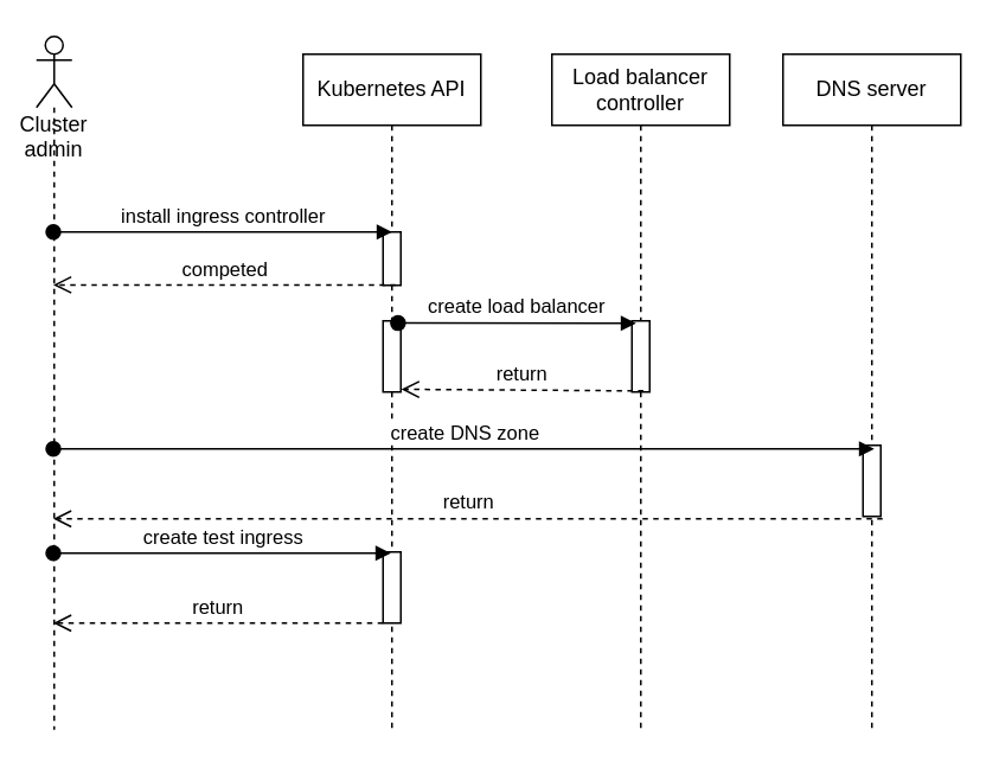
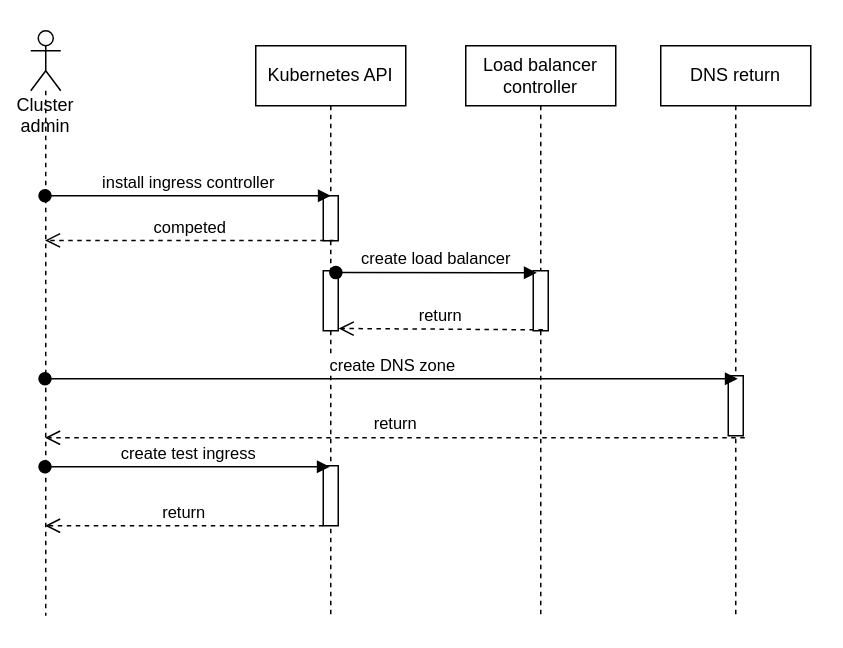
- <mxCell id="9" value="DNS server" style="shape=umlLifeline;perimeter=lifelinePerimeter;whiteSpace=wrap;html=1;container=1;collapsible=0;recursiveResize=0;outlineConnect=0;" vertex="1" parent="1"><mxGeometry x="440" y="30" width="100" height="380" as="geometry" /></mxCell>
+ <mxCell id="9" value="DNS return" style="shape=umlLifeline;perimeter=lifelinePerimeter;whiteSpace=wrap;html=1;container=1;collapsible=0;recursiveResize=0;outlineConnect=0;" vertex="1" parent="1"><mxGeometry x="440" y="30" width="100" height="380" as="geometry" /></mxCell>
